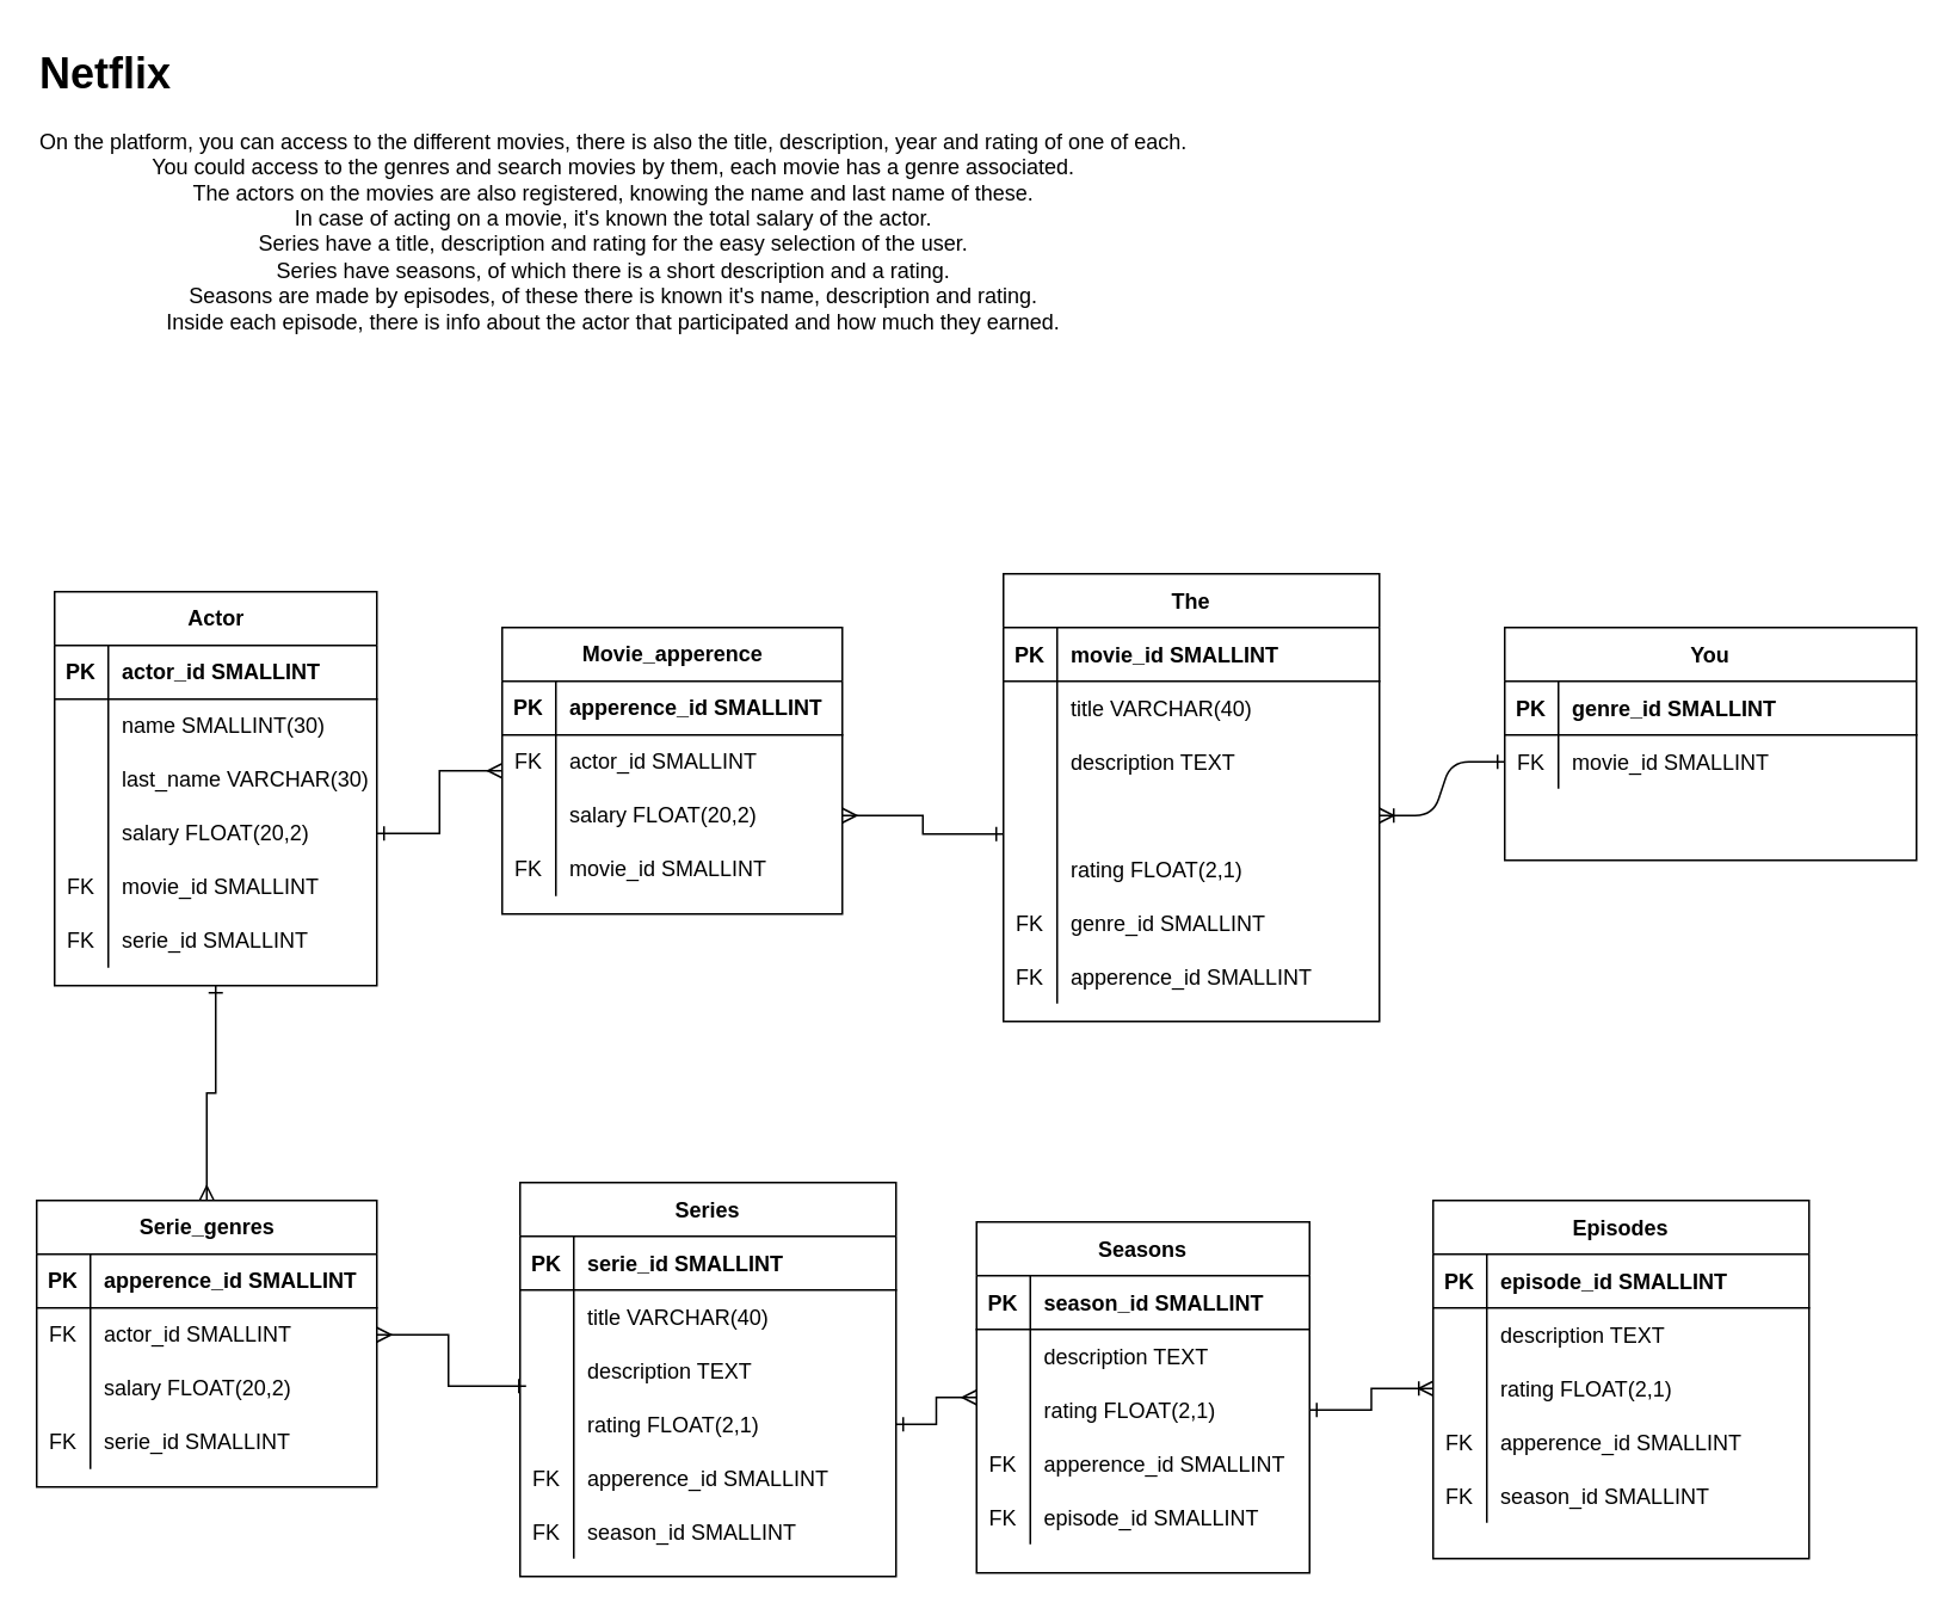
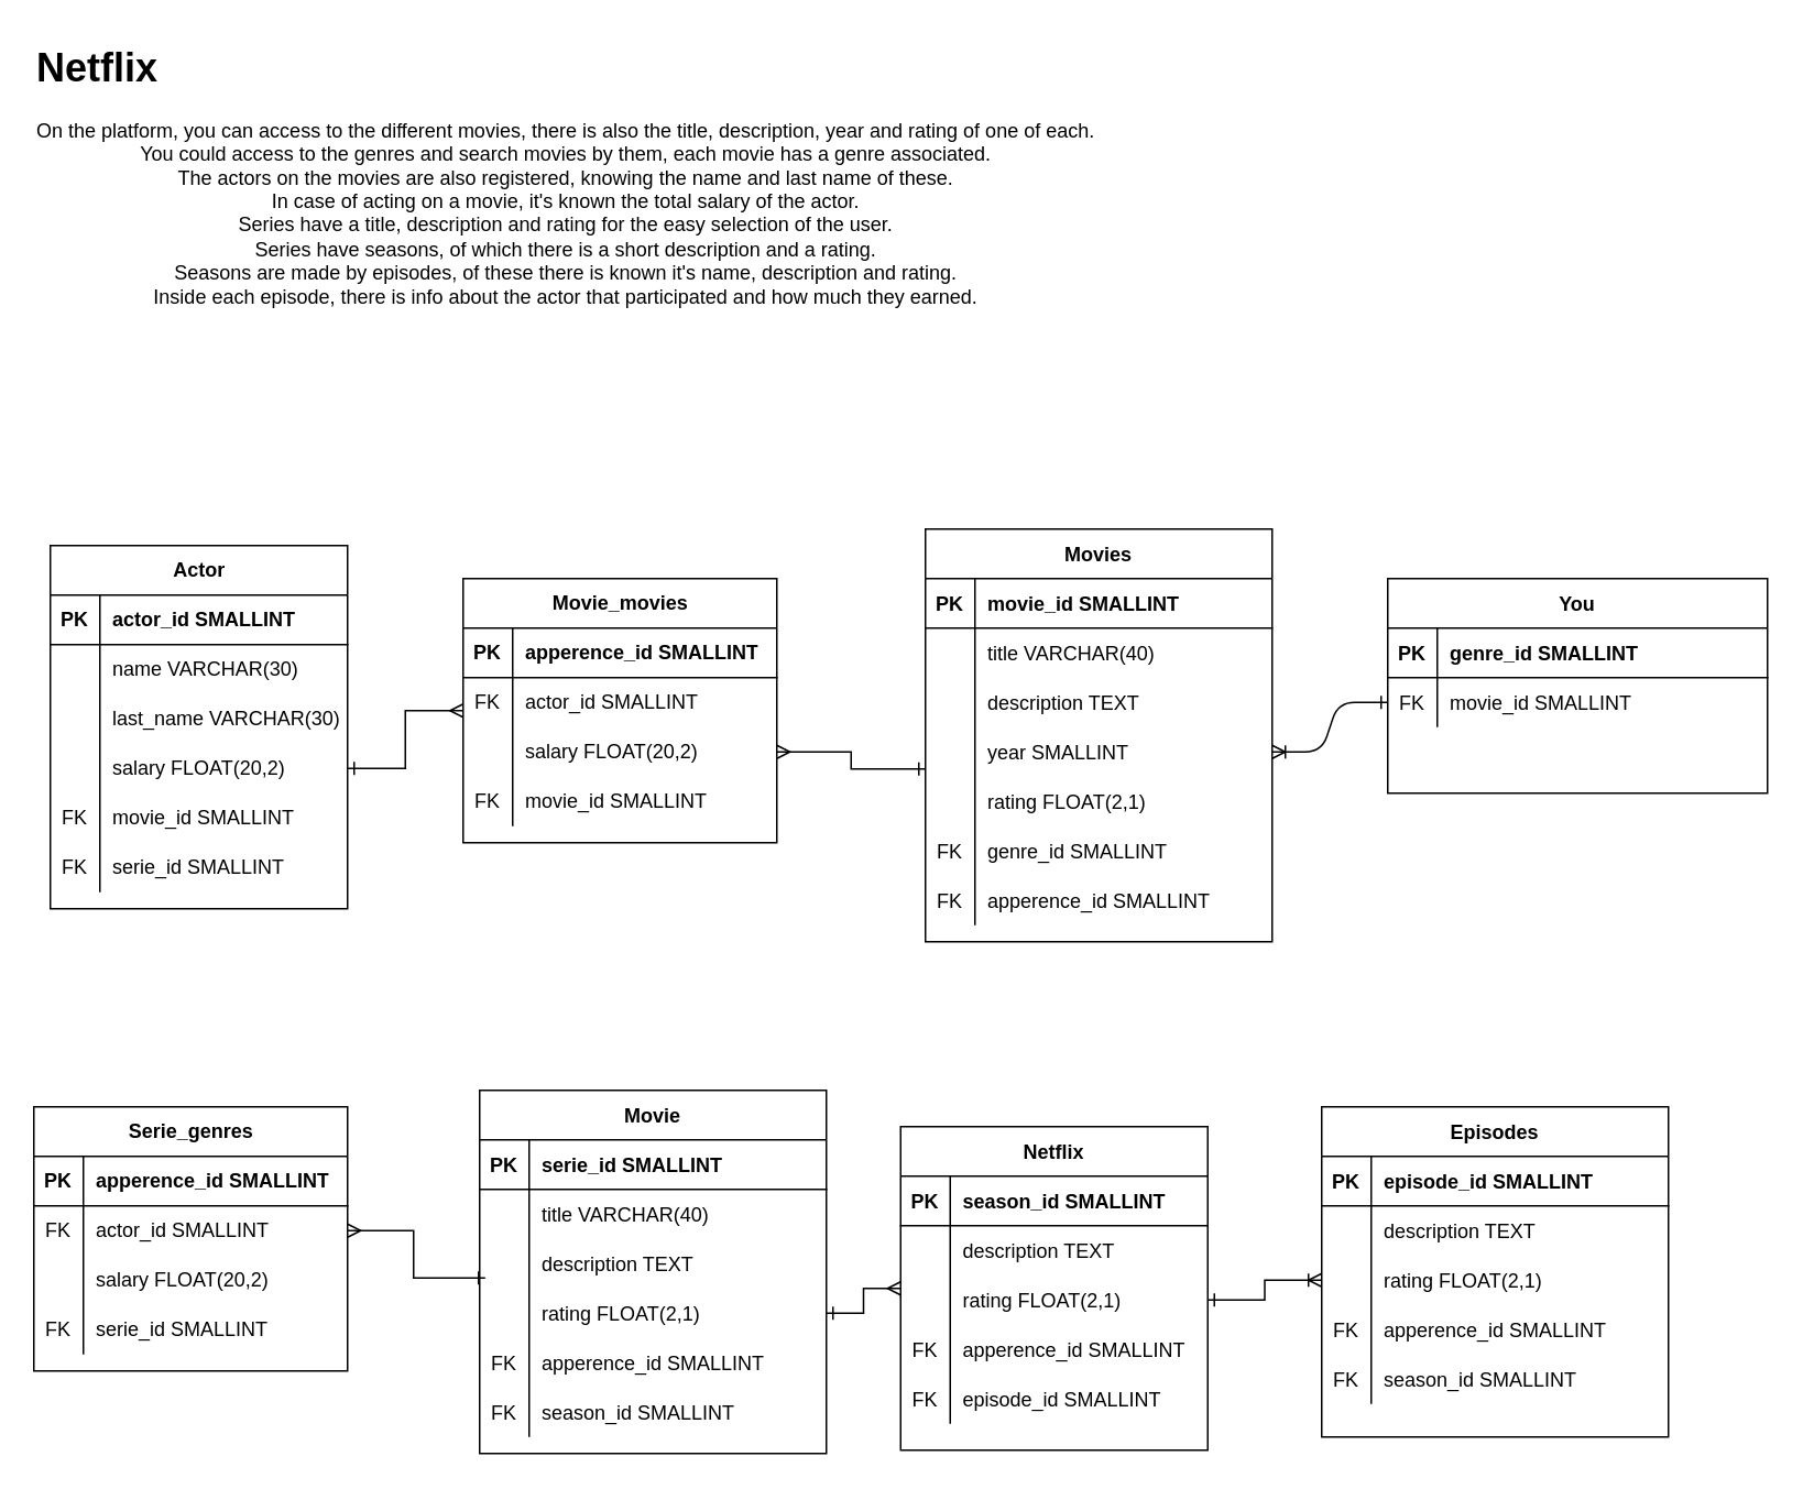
- <mxCell id="3" value="The" style="shape=table;startSize=30;container=1;collapsible=1;childLayout=tableLayout;fixedRows=1;rowLines=0;fontStyle=1;align=center;resizeLast=1;" parent="1" vertex="1"><mxGeometry x="560" y="320" width="210" height="250" as="geometry" /></mxCell>
+ <mxCell id="3" value="Movies" style="shape=table;startSize=30;container=1;collapsible=1;childLayout=tableLayout;fixedRows=1;rowLines=0;fontStyle=1;align=center;resizeLast=1;" parent="1" vertex="1"><mxGeometry x="560" y="320" width="210" height="250" as="geometry" /></mxCell>
- <mxCell id="107" value="Movie_apperence" style="shape=table;startSize=30;container=1;collapsible=1;childLayout=tableLayout;fixedRows=1;rowLines=0;fontStyle=1;align=center;resizeLast=1;html=1;" parent="1" vertex="1"><mxGeometry x="280" y="350" width="190" height="160" as="geometry" /></mxCell>
+ <mxCell id="107" value="Movie_movies" style="shape=table;startSize=30;container=1;collapsible=1;childLayout=tableLayout;fixedRows=1;rowLines=0;fontStyle=1;align=center;resizeLast=1;html=1;" parent="1" vertex="1"><mxGeometry x="280" y="350" width="190" height="160" as="geometry" /></mxCell>
- <mxCell id="41" value="name SMALLINT(30)" style="shape=partialRectangle;connectable=0;fillColor=none;top=0;left=0;bottom=0;right=0;align=left;spacingLeft=6;overflow=hidden;whiteSpace=wrap;html=1;" parent="39" vertex="1"><mxGeometry x="30" width="150" height="30" as="geometry"><mxRectangle width="150" height="30" as="alternateBounds" /></mxGeometry></mxCell>
+ <mxCell id="41" value="name VARCHAR(30)" style="shape=partialRectangle;connectable=0;fillColor=none;top=0;left=0;bottom=0;right=0;align=left;spacingLeft=6;overflow=hidden;whiteSpace=wrap;html=1;" parent="39" vertex="1"><mxGeometry x="30" width="150" height="30" as="geometry"><mxRectangle width="150" height="30" as="alternateBounds" /></mxGeometry></mxCell>
+ <mxCell id="15" value="year SMALLINT" style="shape=partialRectangle;overflow=hidden;connectable=0;fillColor=none;top=0;left=0;bottom=0;right=0;align=left;spacingLeft=6;" parent="13" vertex="1"><mxGeometry x="30" width="180" height="30" as="geometry"><mxRectangle width="180" height="30" as="alternateBounds" /></mxGeometry></mxCell>
- <mxCell id="34" style="edgeStyle=orthogonalEdgeStyle;rounded=0;orthogonalLoop=1;jettySize=auto;html=1;exitX=0.5;exitY=1;exitDx=0;exitDy=0;entryX=0.5;entryY=0;entryDx=0;entryDy=0;endArrow=ERmany;endFill=0;startArrow=ERone;startFill=0;" parent="1" source="35" target="122" edge="1"><mxGeometry relative="1" as="geometry" /></mxCell>
- <mxCell id="54" value="Series" style="shape=table;startSize=30;container=1;collapsible=1;childLayout=tableLayout;fixedRows=1;rowLines=0;fontStyle=1;align=center;resizeLast=1;" parent="1" vertex="1"><mxGeometry x="290" y="660" width="210" height="220" as="geometry" /></mxCell>
+ <mxCell id="54" value="Movie" style="shape=table;startSize=30;container=1;collapsible=1;childLayout=tableLayout;fixedRows=1;rowLines=0;fontStyle=1;align=center;resizeLast=1;" parent="1" vertex="1"><mxGeometry x="290" y="660" width="210" height="220" as="geometry" /></mxCell>
- <mxCell id="73" value="Seasons" style="shape=table;startSize=30;container=1;collapsible=1;childLayout=tableLayout;fixedRows=1;rowLines=0;fontStyle=1;align=center;resizeLast=1;" parent="1" vertex="1"><mxGeometry x="545" y="682" width="186" height="196" as="geometry" /></mxCell>
+ <mxCell id="73" value="Netflix" style="shape=table;startSize=30;container=1;collapsible=1;childLayout=tableLayout;fixedRows=1;rowLines=0;fontStyle=1;align=center;resizeLast=1;" parent="1" vertex="1"><mxGeometry x="545" y="682" width="186" height="196" as="geometry" /></mxCell>
